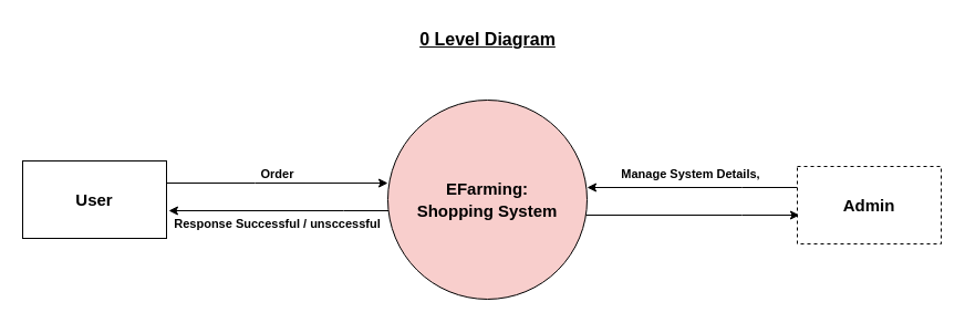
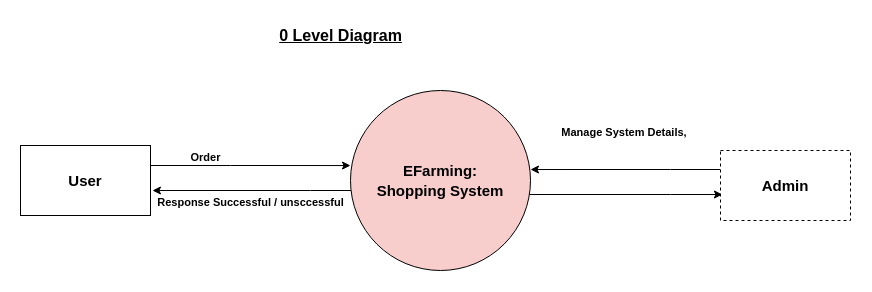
- <mxCell id="2" value="&lt;b&gt;&lt;u&gt;&lt;font style=&quot;font-size: 16px;&quot;&gt;0 Level Diagram&lt;/font&gt;&lt;/u&gt;&lt;/b&gt;" style="text;html=1;align=center;verticalAlign=middle;resizable=0;points=[];autosize=1;strokeColor=none;fillColor=none;" parent="1" vertex="1"><mxGeometry x="365" y="20" width="150" height="30" as="geometry" /></mxCell>
+ <mxCell id="2" value="&lt;b&gt;&lt;u&gt;&lt;font style=&quot;font-size: 16px;&quot;&gt;0 Level Diagram&lt;/font&gt;&lt;/u&gt;&lt;/b&gt;" style="text;html=1;align=center;verticalAlign=middle;resizable=0;points=[];autosize=1;strokeColor=none;fillColor=none;" parent="1" vertex="1"><mxGeometry x="265" y="20" width="150" height="30" as="geometry" /></mxCell>
- <mxCell id="11" value="&lt;span style=&quot;font-size: 11px;&quot;&gt;&lt;b&gt;Order&lt;br&gt;&lt;/b&gt;&lt;/span&gt;" style="text;html=1;align=center;verticalAlign=middle;resizable=0;points=[];autosize=1;strokeColor=none;fillColor=none;fontSize=15;" parent="1" vertex="1"><mxGeometry x="225" y="140" width="50" height="30" as="geometry" /></mxCell>
+ <mxCell id="11" value="&lt;span style=&quot;font-size: 11px;&quot;&gt;&lt;b&gt;Order&lt;br&gt;&lt;/b&gt;&lt;/span&gt;" style="text;html=1;align=center;verticalAlign=middle;resizable=0;points=[];autosize=1;strokeColor=none;fillColor=none;fontSize=15;" parent="1" vertex="1"><mxGeometry x="180" y="140" width="50" height="30" as="geometry" /></mxCell>
- <mxCell id="8" value="&lt;b&gt;&lt;font style=&quot;font-size: 11px;&quot;&gt;Manage System Details,&amp;nbsp;&lt;br&gt;&lt;/font&gt;&lt;/b&gt;" style="text;html=1;align=center;verticalAlign=middle;resizable=0;points=[];autosize=1;strokeColor=none;fillColor=none;fontSize=15;" parent="1" vertex="1"><mxGeometry x="550" y="140" width="150" height="30" as="geometry" /></mxCell>
+ <mxCell id="8" value="&lt;b&gt;&lt;font style=&quot;font-size: 11px;&quot;&gt;Manage System Details,&amp;nbsp;&lt;br&gt;&lt;/font&gt;&lt;/b&gt;" style="text;html=1;align=center;verticalAlign=middle;resizable=0;points=[];autosize=1;strokeColor=none;fillColor=none;fontSize=15;" parent="1" vertex="1"><mxGeometry x="550" y="115" width="150" height="30" as="geometry" /></mxCell>
